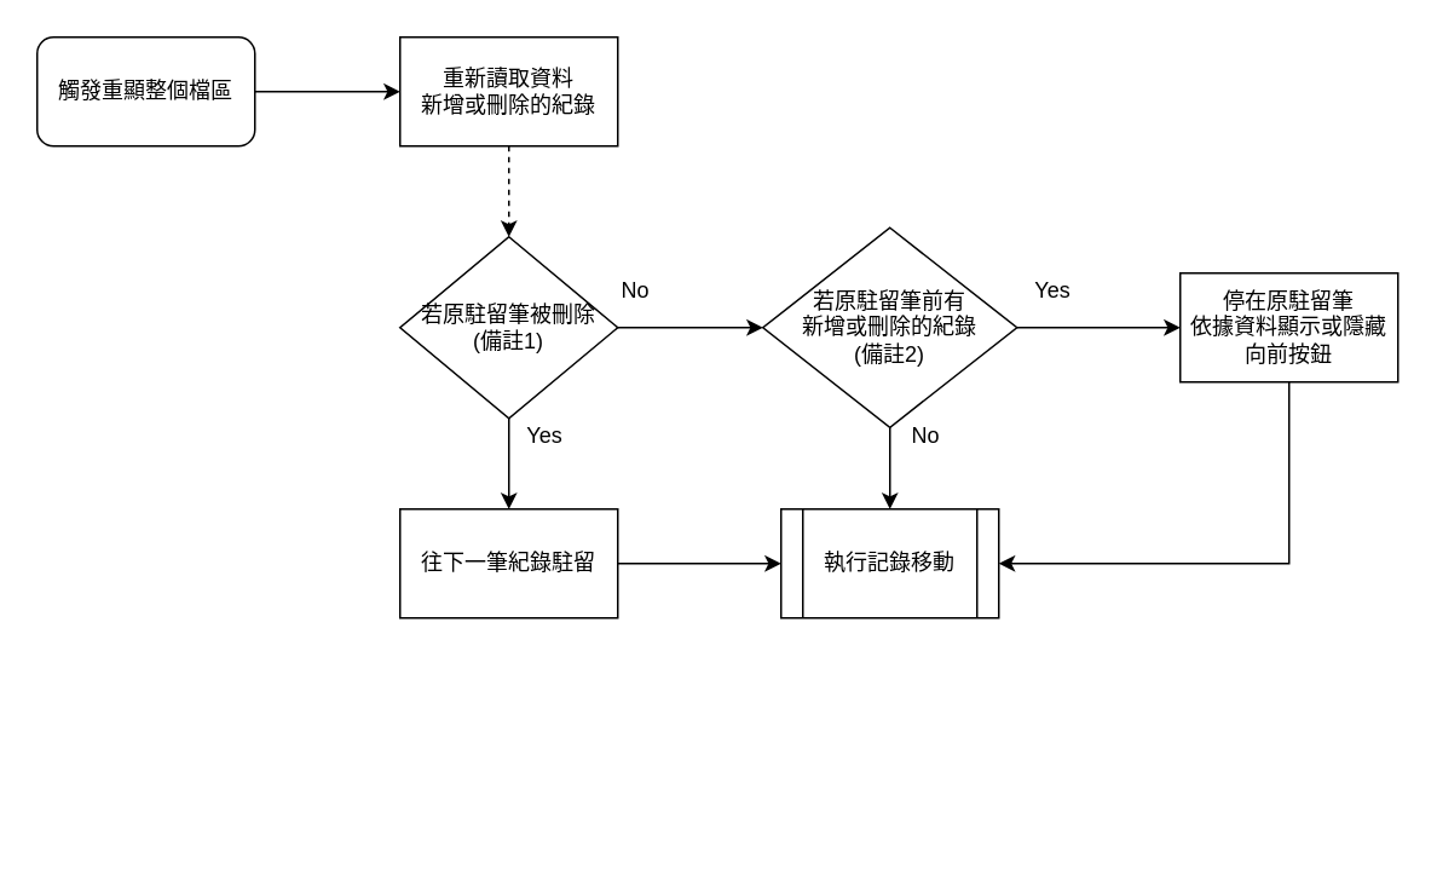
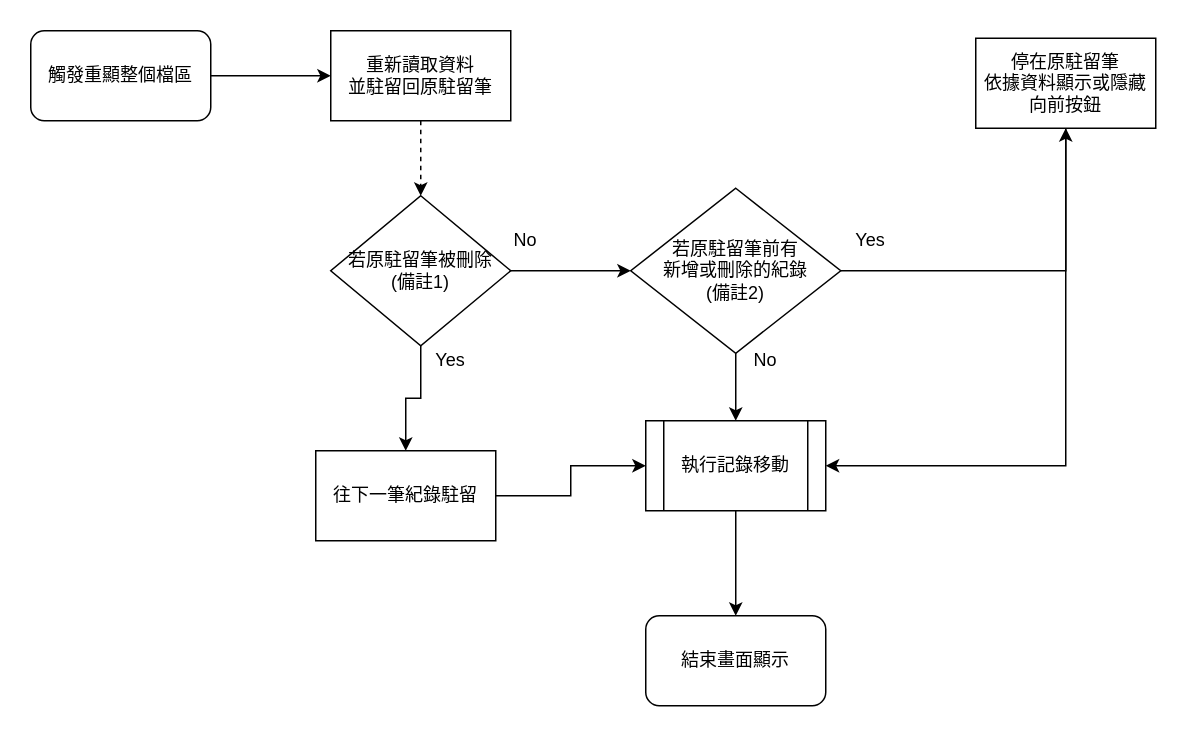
- <mxCell id="5" value="重新讀取資料&lt;br&gt;新增或刪除的紀錄" style="rounded=0;whiteSpace=wrap;html=1;" parent="1" vertex="1"><mxGeometry x="220" y="20" width="120" height="60" as="geometry" /></mxCell>
+ <mxCell id="5" value="重新讀取資料&lt;br&gt;並駐留回原駐留筆" style="rounded=0;whiteSpace=wrap;html=1;" parent="1" vertex="1"><mxGeometry x="220" y="20" width="120" height="60" as="geometry" /></mxCell>
- <mxCell id="21" value="停在原駐留筆&lt;br&gt;依據資料顯示或隱藏向前按鈕" style="whiteSpace=wrap;html=1;" parent="1" vertex="1"><mxGeometry x="650" y="150" width="120" height="60" as="geometry" /></mxCell>
+ <mxCell id="21" value="停在原駐留筆&lt;br&gt;依據資料顯示或隱藏向前按鈕" style="whiteSpace=wrap;html=1;" parent="1" vertex="1"><mxGeometry x="650" y="25" width="120" height="60" as="geometry" /></mxCell>
- <mxCell id="10" value="往下一筆紀錄駐留" style="whiteSpace=wrap;html=1;" parent="1" vertex="1"><mxGeometry x="220" y="280" width="120" height="60" as="geometry" /></mxCell>
+ <mxCell id="10" value="往下一筆紀錄駐留" style="whiteSpace=wrap;html=1;" parent="1" vertex="1"><mxGeometry x="210" y="300" width="120" height="60" as="geometry" /></mxCell>
+ <mxCell id="12" style="edgeStyle=orthogonalEdgeStyle;rounded=0;orthogonalLoop=1;jettySize=auto;html=1;" parent="1" source="13" target="14" edge="1"><mxGeometry relative="1" as="geometry" /></mxCell>
+ <mxCell id="14" value="結束畫面顯示" style="rounded=1;whiteSpace=wrap;html=1;" parent="1" vertex="1"><mxGeometry x="430" y="410" width="120" height="60" as="geometry" /></mxCell>
